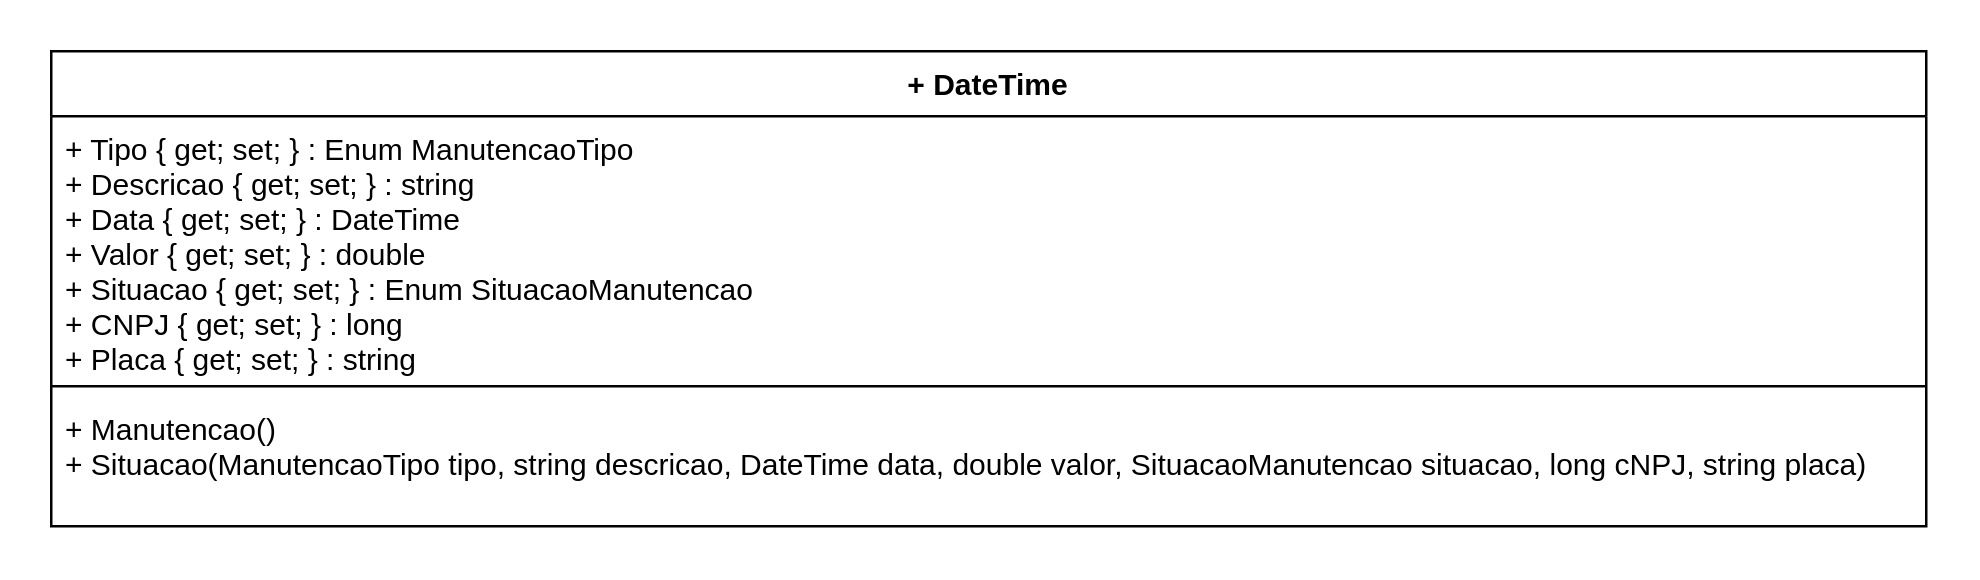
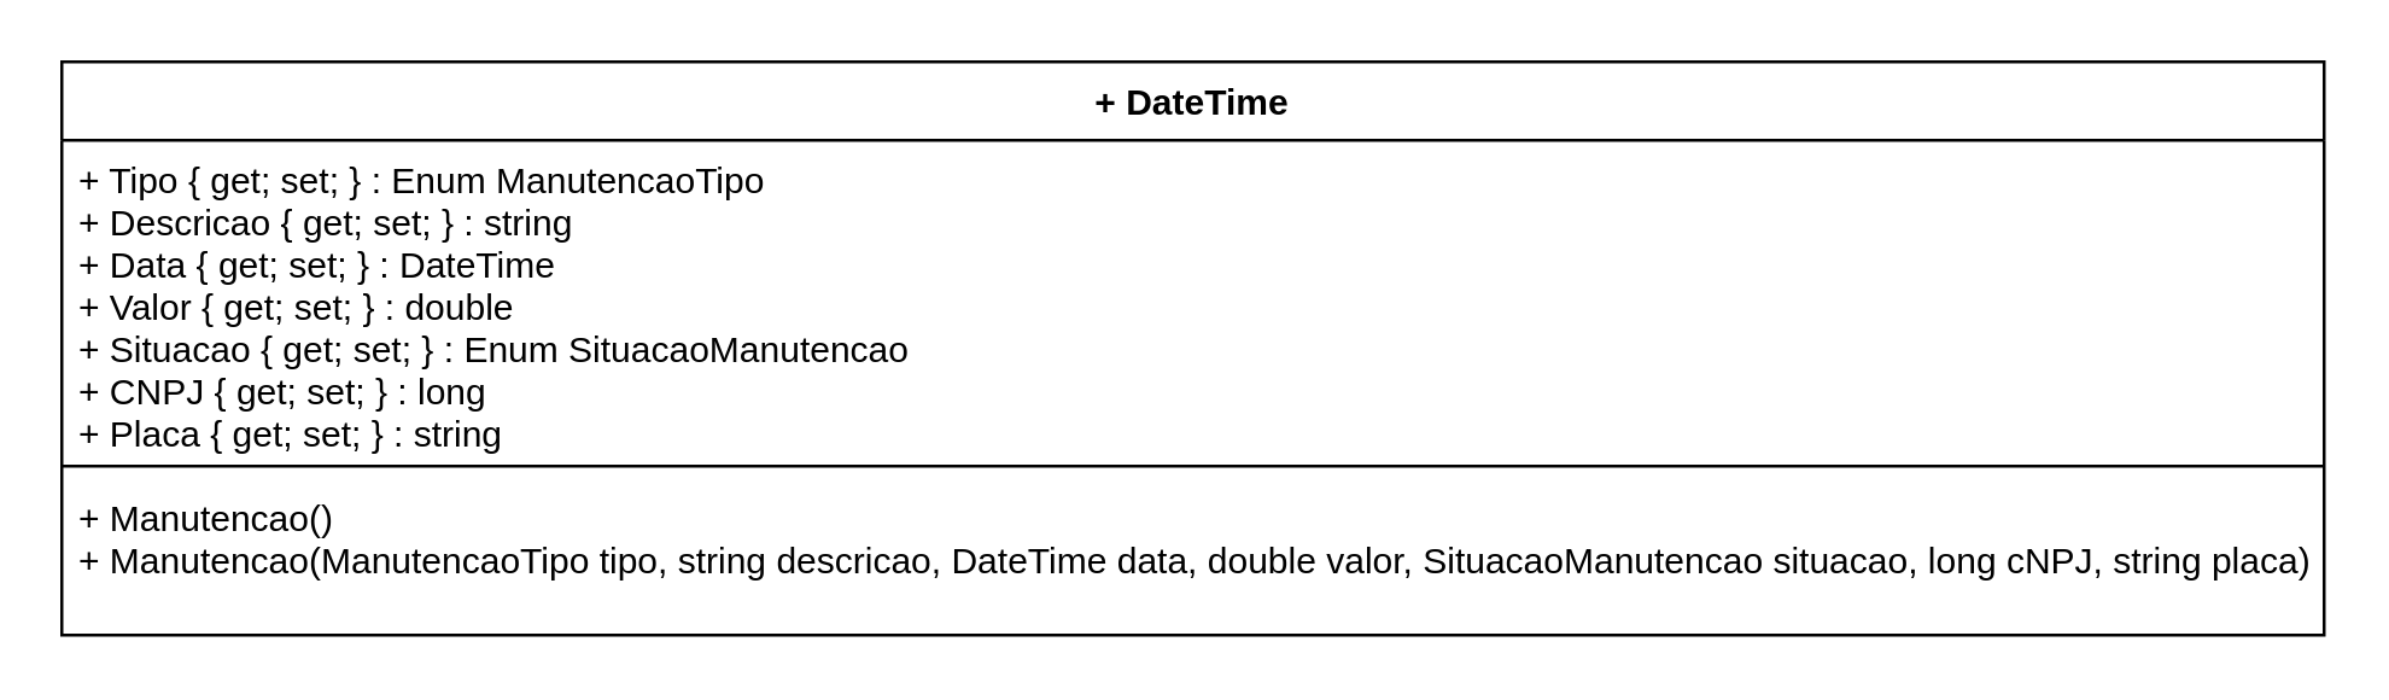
- <mxCell id="5" value="+ Manutencao()&#10;+ Situacao(ManutencaoTipo tipo, string descricao, DateTime data, double valor, SituacaoManutencao situacao, long cNPJ, string placa)" style="text;strokeColor=none;fillColor=none;align=left;verticalAlign=top;spacingLeft=4;spacingRight=4;overflow=hidden;rotatable=0;points=[[0,0.5],[1,0.5]];portConstraint=eastwest;" vertex="1" parent="2"><mxGeometry y="138" width="750" height="52" as="geometry" /></mxCell>
+ <mxCell id="5" value="+ Manutencao()&#10;+ Manutencao(ManutencaoTipo tipo, string descricao, DateTime data, double valor, SituacaoManutencao situacao, long cNPJ, string placa)" style="text;strokeColor=none;fillColor=none;align=left;verticalAlign=top;spacingLeft=4;spacingRight=4;overflow=hidden;rotatable=0;points=[[0,0.5],[1,0.5]];portConstraint=eastwest;" vertex="1" parent="2"><mxGeometry y="138" width="750" height="52" as="geometry" /></mxCell>
